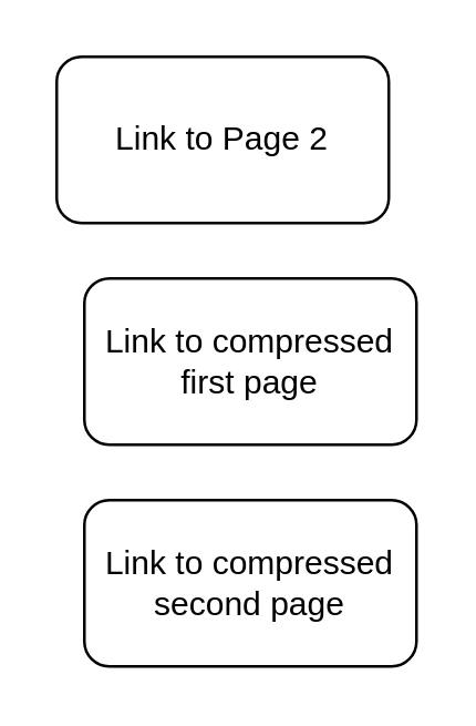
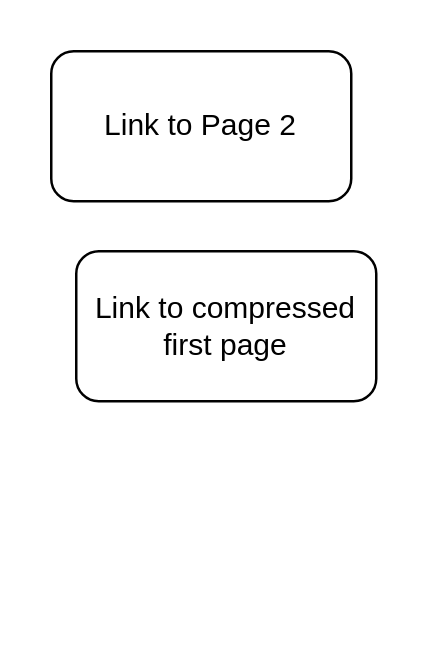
- <mxCell id="4" value="Link to compressed second page" style="rounded=1;whiteSpace=wrap;html=1;" parent="1" vertex="1"><mxGeometry x="30" y="180" width="120" height="60" as="geometry" /></mxCell>
